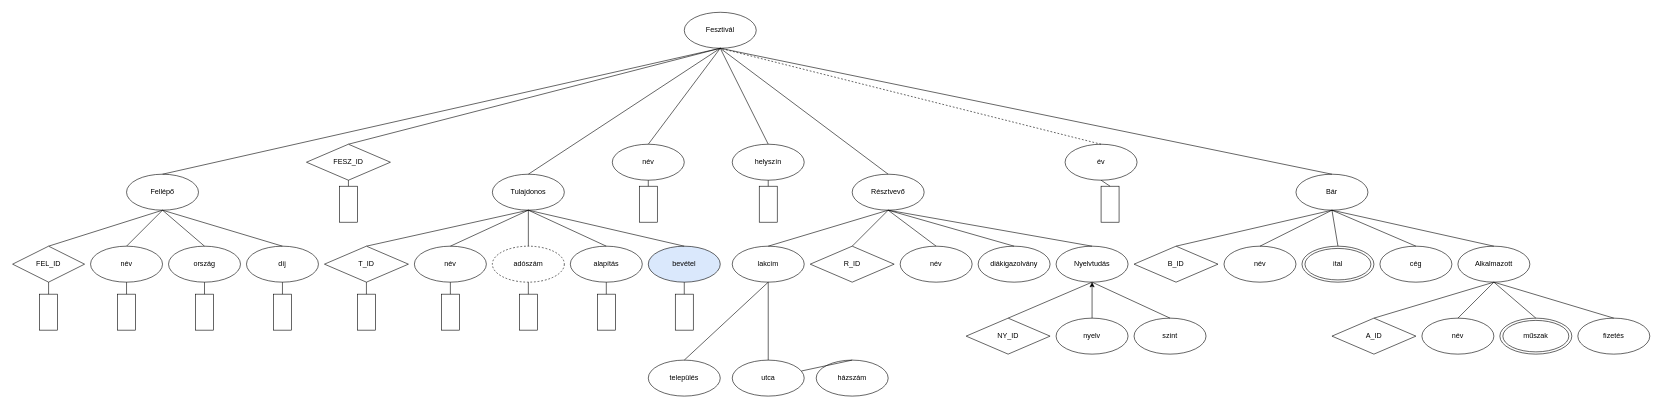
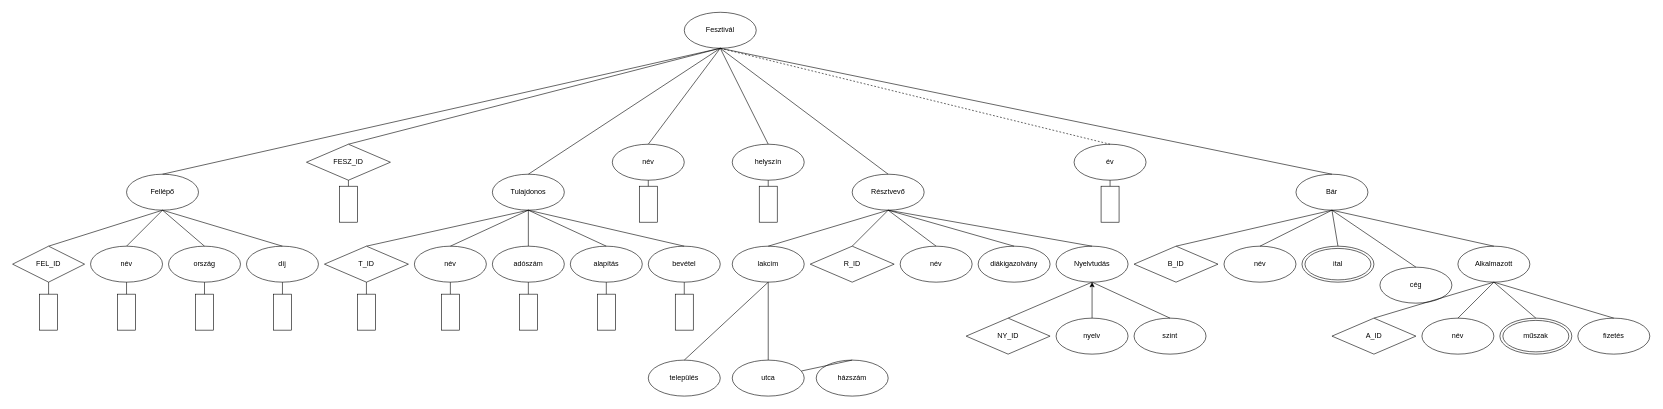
- <mxCell id="63" value="év" style="ellipse;whiteSpace=wrap;html=1;" vertex="1" parent="1"><mxGeometry x="1775" y="240" width="120" height="60" as="geometry" /></mxCell>
+ <mxCell id="63" value="év" style="ellipse;whiteSpace=wrap;html=1;" vertex="1" parent="1"><mxGeometry x="1790" y="240" width="120" height="60" as="geometry" /></mxCell>
- <mxCell id="23" value="adószám" style="ellipse;whiteSpace=wrap;html=1;dashed=1;" vertex="1" parent="1"><mxGeometry x="820" y="410" width="120" height="60" as="geometry" /></mxCell>
+ <mxCell id="23" value="adószám" style="ellipse;whiteSpace=wrap;html=1;" vertex="1" parent="1"><mxGeometry x="820" y="410" width="120" height="60" as="geometry" /></mxCell>
- <mxCell id="25" value="bevétel" style="ellipse;whiteSpace=wrap;html=1;fillColor=#dae8fc;" vertex="1" parent="1"><mxGeometry x="1080" y="410" width="120" height="60" as="geometry" /></mxCell>
+ <mxCell id="25" value="bevétel" style="ellipse;whiteSpace=wrap;html=1;" vertex="1" parent="1"><mxGeometry x="1080" y="410" width="120" height="60" as="geometry" /></mxCell>
- <mxCell id="50" value="cég" style="ellipse;whiteSpace=wrap;html=1;" vertex="1" parent="1"><mxGeometry x="2300" y="410" width="120" height="60" as="geometry" /></mxCell>
+ <mxCell id="50" value="cég" style="ellipse;whiteSpace=wrap;html=1;" vertex="1" parent="1"><mxGeometry x="2300" y="445" width="120" height="60" as="geometry" /></mxCell>
